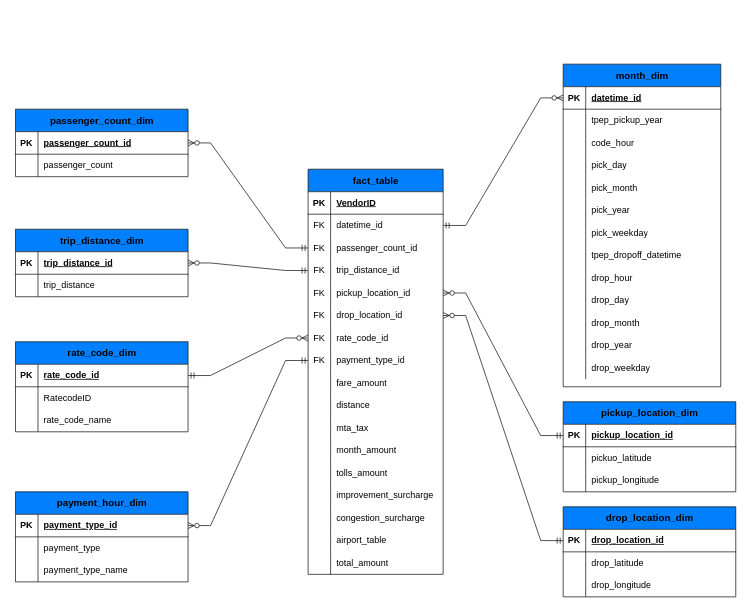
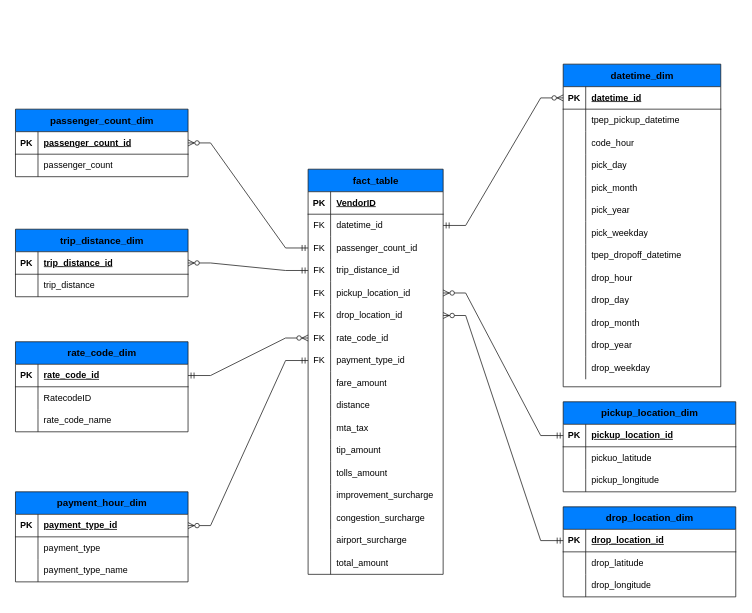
- <mxCell id="54" value="month_dim" style="shape=table;startSize=30;container=1;collapsible=1;childLayout=tableLayout;fixedRows=1;rowLines=0;fontStyle=1;align=center;resizeLast=1;html=1;labelBackgroundColor=none;labelBorderColor=none;fillColor=#007FFF;fontColor=#000000;strokeColor=#1A1A1A;swimlaneFillColor=default;textShadow=0;spacing=0;fontSize=13;" vertex="1" parent="1"><mxGeometry x="750" y="85" width="210" height="430" as="geometry"><mxRectangle x="360" y="10" width="110" height="30" as="alternateBounds" /></mxGeometry></mxCell>
+ <mxCell id="54" value="datetime_dim" style="shape=table;startSize=30;container=1;collapsible=1;childLayout=tableLayout;fixedRows=1;rowLines=0;fontStyle=1;align=center;resizeLast=1;html=1;labelBackgroundColor=none;labelBorderColor=none;fillColor=#007FFF;fontColor=#000000;strokeColor=#1A1A1A;swimlaneFillColor=default;textShadow=0;spacing=0;fontSize=13;" vertex="1" parent="1"><mxGeometry x="750" y="85" width="210" height="430" as="geometry"><mxRectangle x="360" y="10" width="110" height="30" as="alternateBounds" /></mxGeometry></mxCell>
- <mxCell id="60" value="&lt;span style=&quot;white-space: pre;&quot;&gt;&lt;font style=&quot;font-size: 12px;&quot; face=&quot;Helvetica&quot;&gt;tpep_pickup_year&lt;/font&gt;&lt;/span&gt;" style="shape=partialRectangle;connectable=0;fillColor=none;top=0;left=0;bottom=0;right=0;align=left;spacingLeft=6;overflow=hidden;whiteSpace=wrap;html=1;labelBackgroundColor=none;labelBorderColor=none;strokeColor=#1A1A1A;" vertex="1" parent="58"><mxGeometry x="30" width="180" height="30" as="geometry"><mxRectangle width="180" height="30" as="alternateBounds" /></mxGeometry></mxCell>
+ <mxCell id="60" value="&lt;span style=&quot;white-space: pre;&quot;&gt;&lt;font style=&quot;font-size: 12px;&quot; face=&quot;Helvetica&quot;&gt;tpep_pickup_datetime&lt;/font&gt;&lt;/span&gt;" style="shape=partialRectangle;connectable=0;fillColor=none;top=0;left=0;bottom=0;right=0;align=left;spacingLeft=6;overflow=hidden;whiteSpace=wrap;html=1;labelBackgroundColor=none;labelBorderColor=none;strokeColor=#1A1A1A;" vertex="1" parent="58"><mxGeometry x="30" width="180" height="30" as="geometry"><mxRectangle width="180" height="30" as="alternateBounds" /></mxGeometry></mxCell>
- <mxCell id="38" value="month_amount" style="shape=partialRectangle;connectable=0;fillColor=none;top=0;left=0;bottom=0;right=0;align=left;spacingLeft=6;overflow=hidden;whiteSpace=wrap;html=1;labelBackgroundColor=none;labelBorderColor=none;strokeColor=#1A1A1A;" vertex="1" parent="36"><mxGeometry x="30" width="150" height="30" as="geometry"><mxRectangle width="150" height="30" as="alternateBounds" /></mxGeometry></mxCell>
+ <mxCell id="38" value="tip_amount" style="shape=partialRectangle;connectable=0;fillColor=none;top=0;left=0;bottom=0;right=0;align=left;spacingLeft=6;overflow=hidden;whiteSpace=wrap;html=1;labelBackgroundColor=none;labelBorderColor=none;strokeColor=#1A1A1A;" vertex="1" parent="36"><mxGeometry x="30" width="150" height="30" as="geometry"><mxRectangle width="150" height="30" as="alternateBounds" /></mxGeometry></mxCell>
- <mxCell id="50" value="airport_table" style="shape=partialRectangle;connectable=0;fillColor=none;top=0;left=0;bottom=0;right=0;align=left;spacingLeft=6;overflow=hidden;whiteSpace=wrap;html=1;labelBackgroundColor=none;labelBorderColor=none;strokeColor=#1A1A1A;" vertex="1" parent="48"><mxGeometry x="30" width="150" height="30" as="geometry"><mxRectangle width="150" height="30" as="alternateBounds" /></mxGeometry></mxCell>
+ <mxCell id="50" value="airport_surcharge" style="shape=partialRectangle;connectable=0;fillColor=none;top=0;left=0;bottom=0;right=0;align=left;spacingLeft=6;overflow=hidden;whiteSpace=wrap;html=1;labelBackgroundColor=none;labelBorderColor=none;strokeColor=#1A1A1A;" vertex="1" parent="48"><mxGeometry x="30" width="150" height="30" as="geometry"><mxRectangle width="150" height="30" as="alternateBounds" /></mxGeometry></mxCell>
